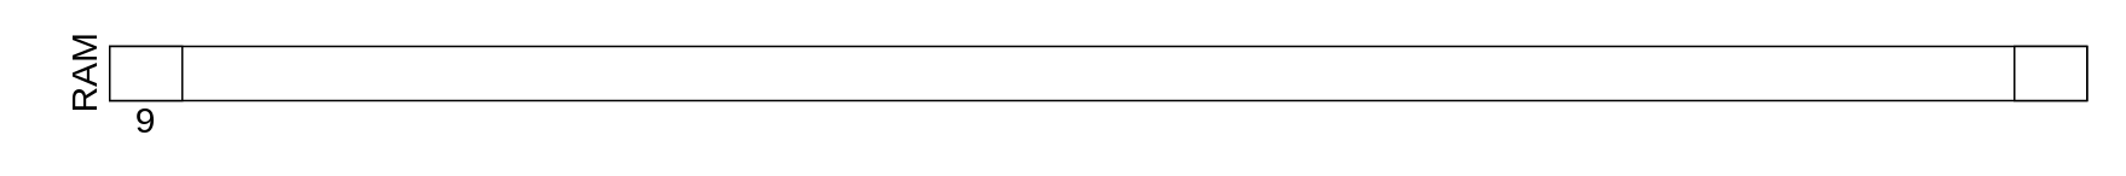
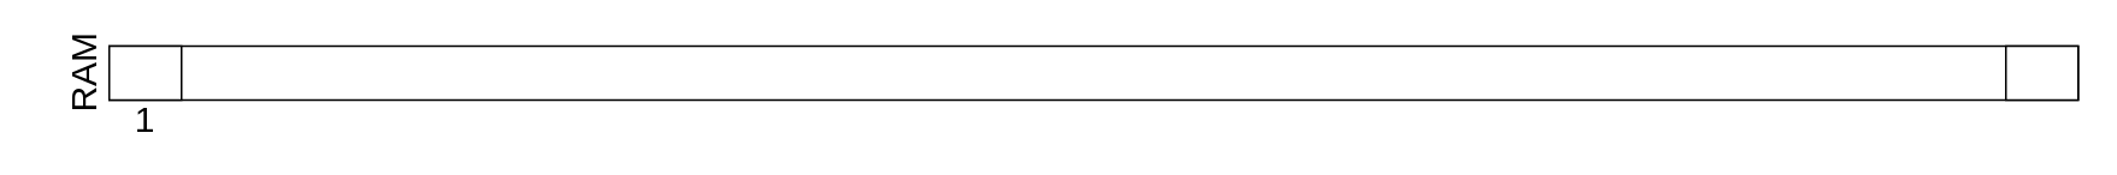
- <mxCell id="3" value="&lt;font style=&quot;font-size: 20px&quot;&gt;9&lt;/font&gt;" style="text;html=1;strokeColor=none;fillColor=none;align=center;verticalAlign=middle;whiteSpace=wrap;rounded=0;" parent="1" vertex="1"><mxGeometry x="60" y="55" width="40" height="20" as="geometry" /></mxCell>
+ <mxCell id="3" value="&lt;font style=&quot;font-size: 20px&quot;&gt;1&lt;/font&gt;" style="text;html=1;strokeColor=none;fillColor=none;align=center;verticalAlign=middle;whiteSpace=wrap;rounded=0;" parent="1" vertex="1"><mxGeometry x="60" y="55" width="40" height="20" as="geometry" /></mxCell>
